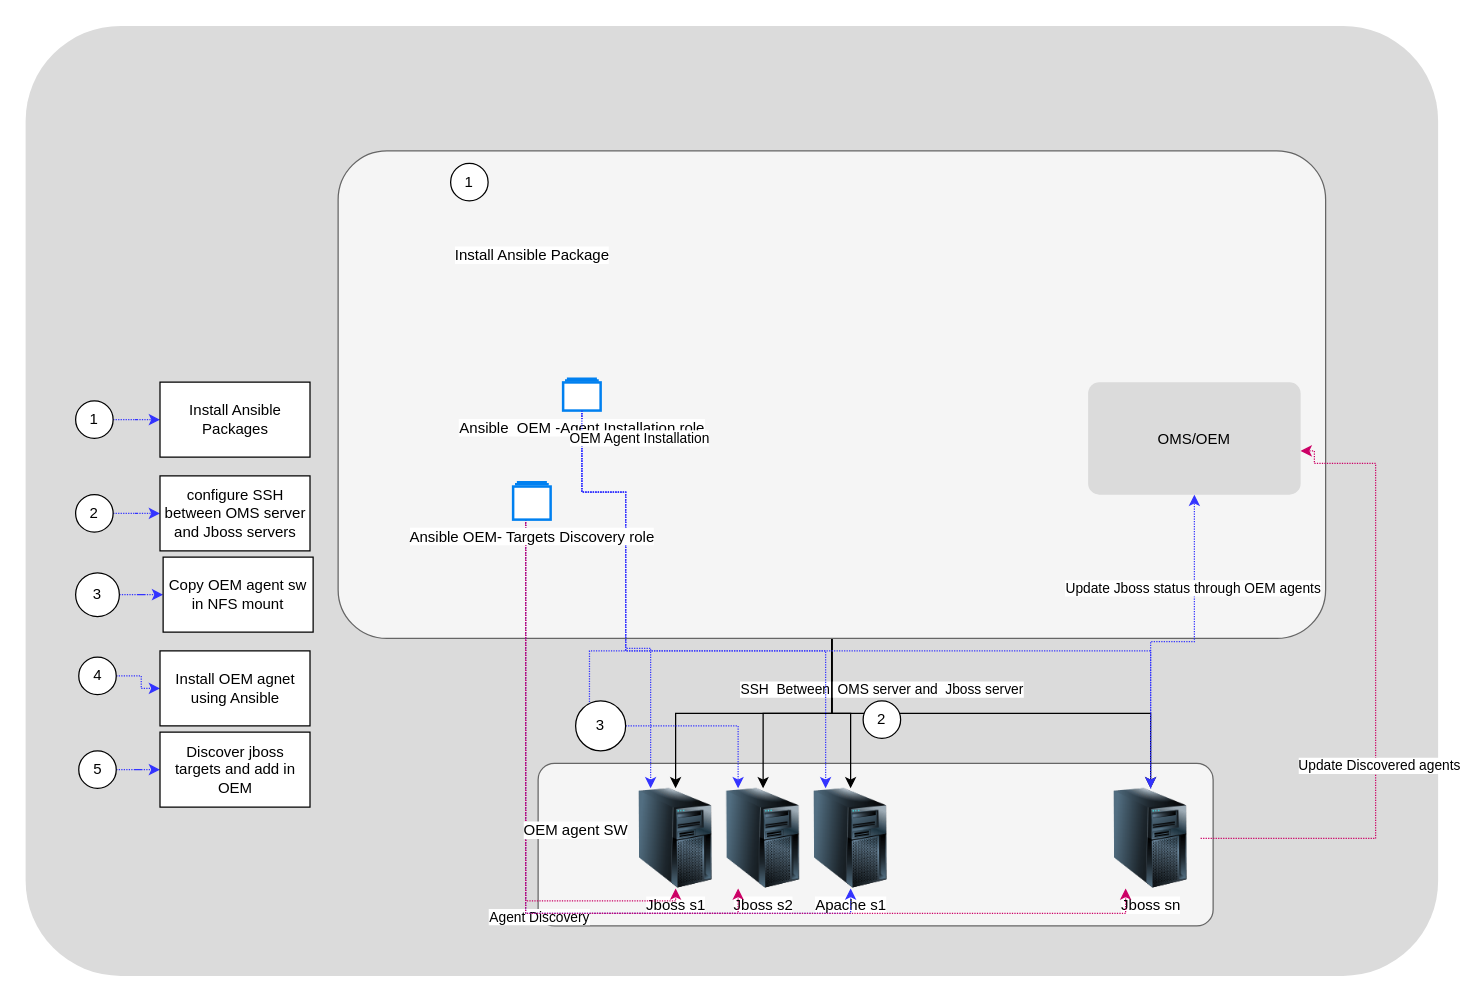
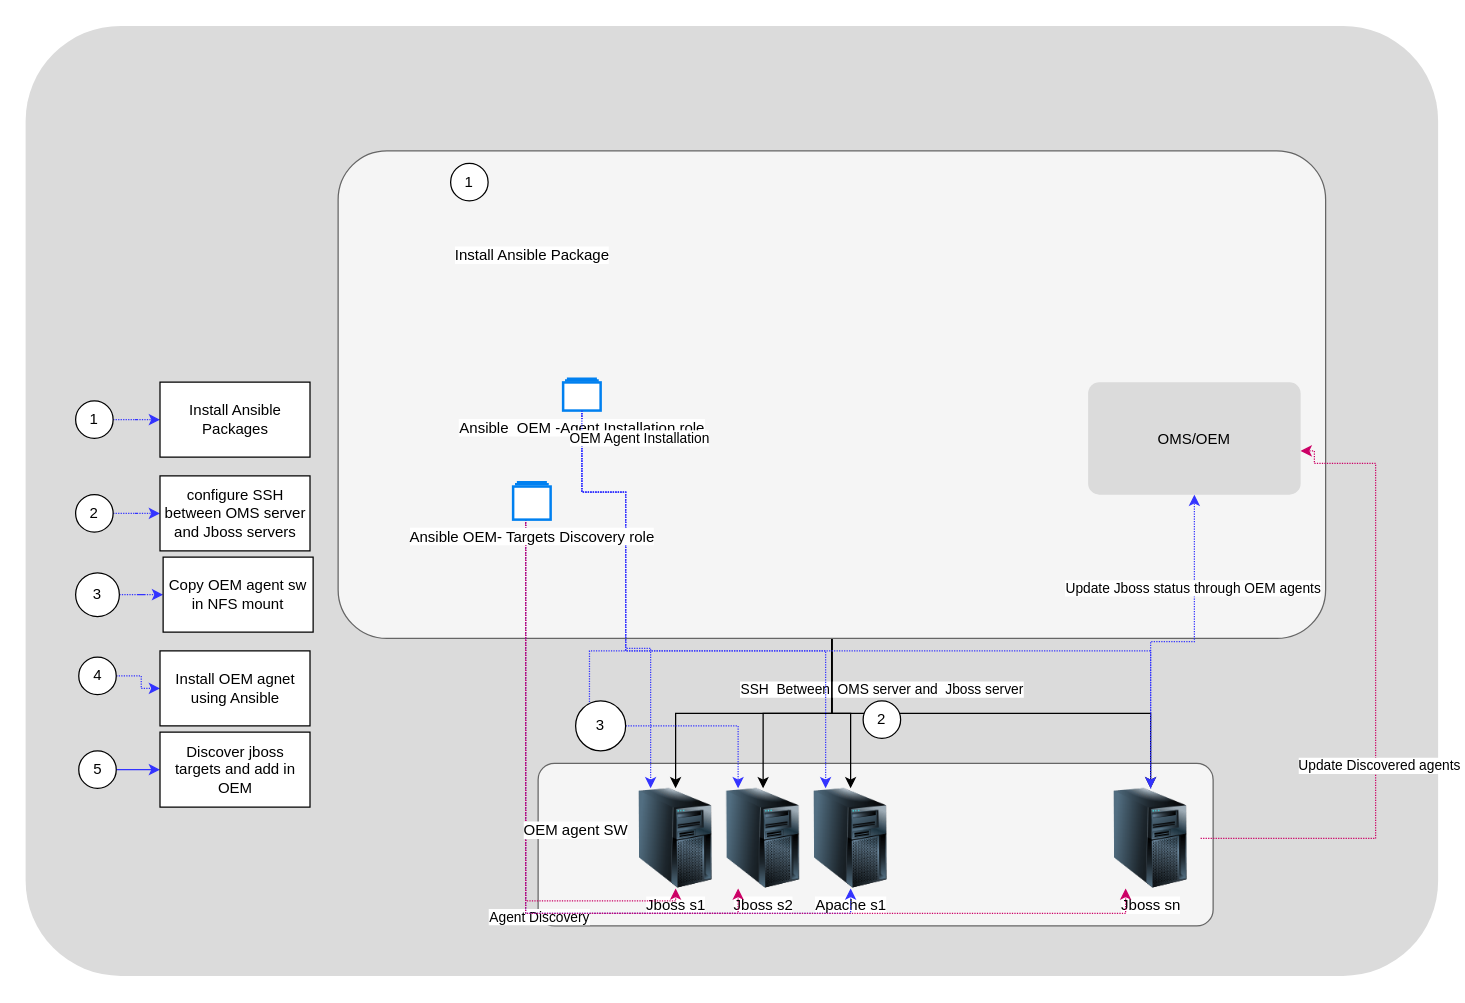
- <mxCell id="49" value="" style="edgeStyle=orthogonalEdgeStyle;rounded=0;orthogonalLoop=1;jettySize=auto;html=1;dashed=1;dashPattern=1 1;strokeColor=#3333FF;" edge="1" parent="1" source="50" target="51"><mxGeometry relative="1" as="geometry" /></mxCell>
+ <mxCell id="49" value="" style="edgeStyle=orthogonalEdgeStyle;rounded=0;orthogonalLoop=1;jettySize=auto;html=1;dashed=0;dashPattern=1 1;strokeColor=#3333FF;" edge="1" parent="1" source="50" target="51"><mxGeometry relative="1" as="geometry" /></mxCell>
